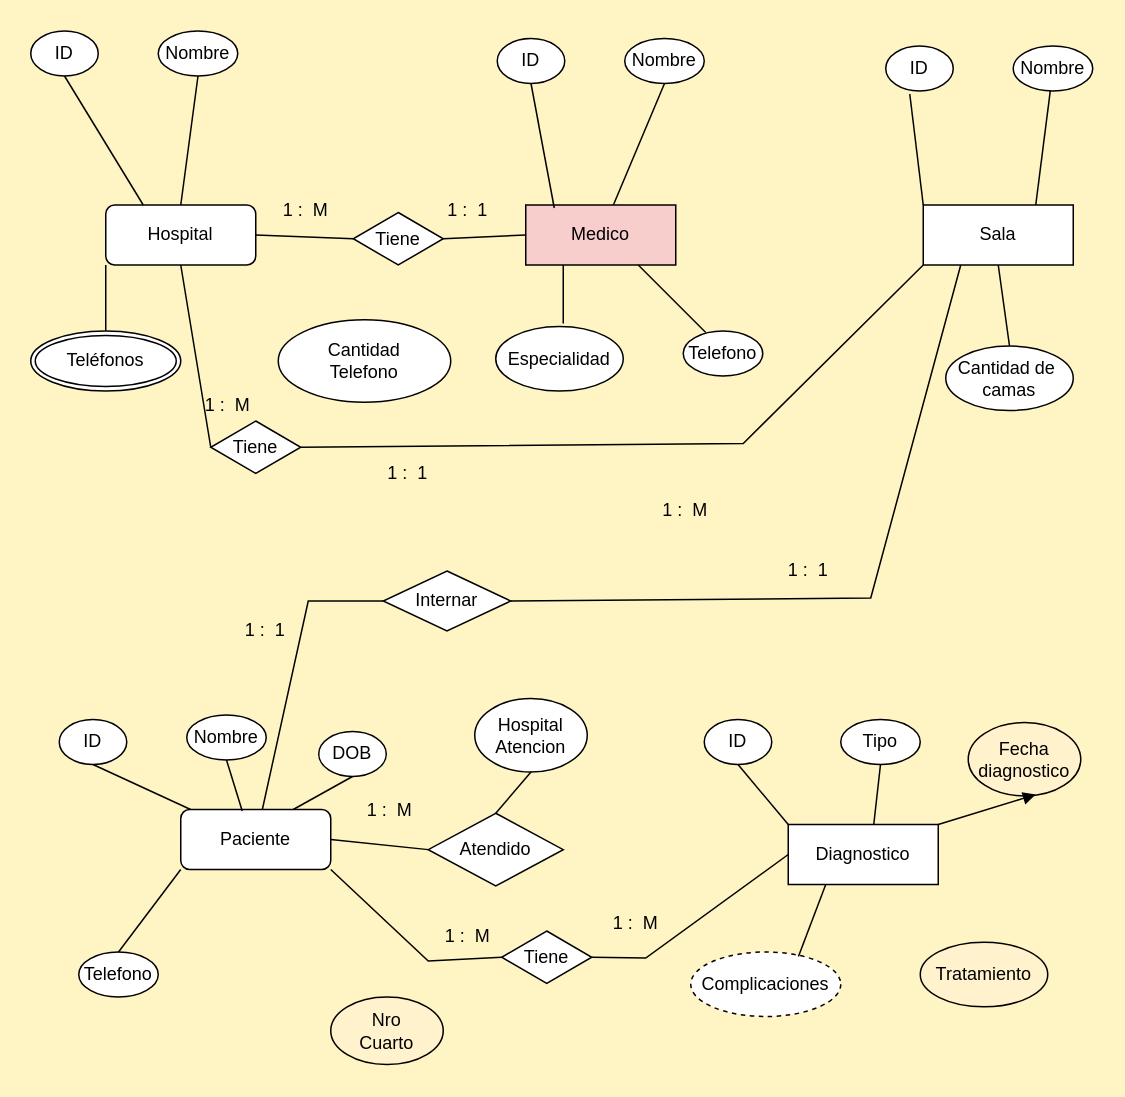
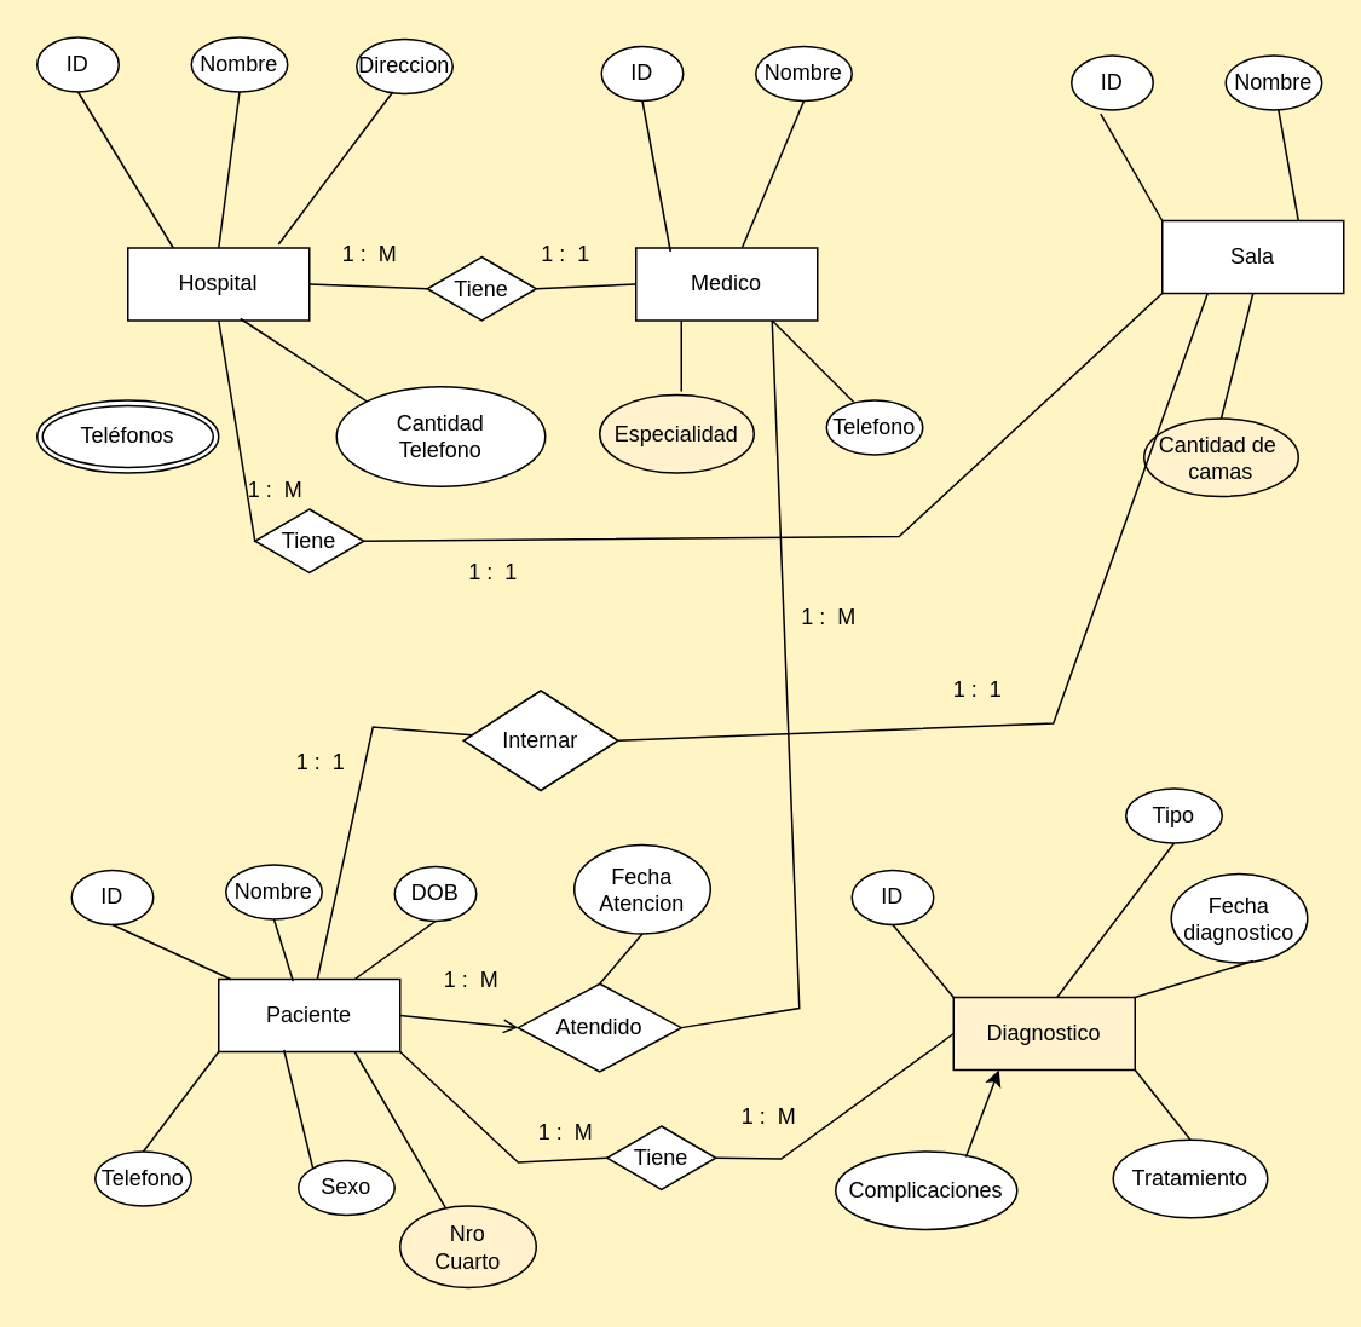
+ <mxCell id="9" value="Direccion" style="ellipse;whiteSpace=wrap;html=1;align=center;" parent="1" vertex="1"><mxGeometry x="196" y="21" width="53" height="30" as="geometry" /></mxCell>
+ <mxCell id="14" value="" style="endArrow=none;html=1;rounded=0;entryX=0.377;entryY=0.967;entryDx=0;entryDy=0;entryPerimeter=0;exitX=0.83;exitY=-0.05;exitDx=0;exitDy=0;exitPerimeter=0;" parent="1" source="2" target="9" edge="1"><mxGeometry width="50" height="50" relative="1" as="geometry"><mxPoint x="365" y="360" as="sourcePoint" /><mxPoint x="415" y="310" as="targetPoint" /></mxGeometry></mxCell>
- <mxCell id="2" value="Hospital" style="whiteSpace=wrap;html=1;align=center;rounded=1;" parent="1" vertex="1"><mxGeometry x="70" y="136" width="100" height="40" as="geometry" /></mxCell>
+ <mxCell id="2" value="Hospital" style="whiteSpace=wrap;html=1;align=center;" parent="1" vertex="1"><mxGeometry x="70" y="136" width="100" height="40" as="geometry" /></mxCell>
- <mxCell id="3" value="Medico" style="whiteSpace=wrap;html=1;align=center;fillColor=#f8cecc;" parent="1" vertex="1"><mxGeometry x="350" y="136" width="100" height="40" as="geometry" /></mxCell>
+ <mxCell id="3" value="Medico" style="whiteSpace=wrap;html=1;align=center;" parent="1" vertex="1"><mxGeometry x="350" y="136" width="100" height="40" as="geometry" /></mxCell>
- <mxCell id="4" value="Sala" style="whiteSpace=wrap;html=1;align=center;" parent="1" vertex="1"><mxGeometry x="615" y="136" width="100" height="40" as="geometry" /></mxCell>
+ <mxCell id="4" value="Sala" style="whiteSpace=wrap;html=1;align=center;" parent="1" vertex="1"><mxGeometry x="640" y="121" width="100" height="40" as="geometry" /></mxCell>
+ <mxCell id="16" value="" style="endArrow=none;html=1;rounded=0;exitX=0;exitY=0;exitDx=0;exitDy=0;entryX=0.62;entryY=0.975;entryDx=0;entryDy=0;entryPerimeter=0;" parent="1" source="11" target="2" edge="1"><mxGeometry width="50" height="50" relative="1" as="geometry"><mxPoint x="365" y="390" as="sourcePoint" /><mxPoint x="415" y="340" as="targetPoint" /></mxGeometry></mxCell>
- <mxCell id="15" value="" style="endArrow=none;html=1;rounded=0;entryX=0.5;entryY=0;entryDx=0;entryDy=0;exitX=0;exitY=1;exitDx=0;exitDy=0;" parent="1" source="2" target="10" edge="1"><mxGeometry width="50" height="50" relative="1" as="geometry"><mxPoint x="365" y="390" as="sourcePoint" /><mxPoint x="415" y="340" as="targetPoint" /></mxGeometry></mxCell>
- <mxCell id="22" value="Especialidad" style="ellipse;whiteSpace=wrap;html=1;align=center;" parent="1" vertex="1"><mxGeometry x="330" y="217" width="85" height="43" as="geometry" /></mxCell>
+ <mxCell id="22" value="Especialidad" style="ellipse;whiteSpace=wrap;html=1;align=center;fillColor=#fff2cc;" parent="1" vertex="1"><mxGeometry x="330" y="217" width="85" height="43" as="geometry" /></mxCell>
- <mxCell id="29" value="Cantidad de&amp;nbsp;&lt;br&gt;camas" style="ellipse;whiteSpace=wrap;html=1;align=center;" parent="1" vertex="1"><mxGeometry x="630" y="230" width="85" height="43" as="geometry" /></mxCell>
+ <mxCell id="29" value="Cantidad de&amp;nbsp;&lt;br&gt;camas" style="ellipse;whiteSpace=wrap;html=1;align=center;fillColor=#fff2cc;" parent="1" vertex="1"><mxGeometry x="630" y="230" width="85" height="43" as="geometry" /></mxCell>
- <mxCell id="61" value="Internar" style="shape=rhombus;perimeter=rhombusPerimeter;whiteSpace=wrap;html=1;align=center;" parent="1" vertex="1"><mxGeometry x="255" y="380" width="85" height="40" as="geometry" /></mxCell>
+ <mxCell id="61" value="Internar" style="shape=rhombus;perimeter=rhombusPerimeter;whiteSpace=wrap;html=1;align=center;" parent="1" vertex="1"><mxGeometry x="255" y="380" width="85" height="55" as="geometry" /></mxCell>
+ <mxCell id="68" value="" style="endArrow=none;html=1;rounded=0;entryX=0.75;entryY=1;entryDx=0;entryDy=0;exitX=1;exitY=0.5;exitDx=0;exitDy=0;" parent="1" source="66" target="3" edge="1"><mxGeometry width="50" height="50" relative="1" as="geometry"><mxPoint x="365" y="515" as="sourcePoint" /><mxPoint x="415" y="295" as="targetPoint" /><Array as="points"><mxPoint x="440" y="555" /></Array></mxGeometry></mxCell>
- <mxCell id="75" value="Hospital&lt;br&gt;Atencion" style="ellipse;whiteSpace=wrap;html=1;align=center;" vertex="1" parent="1"><mxGeometry x="316" y="465" width="75" height="49" as="geometry" /></mxCell>
+ <mxCell id="75" value="Fecha&lt;br&gt;Atencion" style="ellipse;whiteSpace=wrap;html=1;align=center;" vertex="1" parent="1"><mxGeometry x="316" y="465" width="75" height="49" as="geometry" /></mxCell>
- <mxCell id="38" value="Tipo" style="ellipse;whiteSpace=wrap;html=1;align=center;" parent="1" vertex="1"><mxGeometry x="560" y="479" width="53" height="30" as="geometry" /></mxCell>
+ <mxCell id="38" value="Tipo" style="ellipse;whiteSpace=wrap;html=1;align=center;" parent="1" vertex="1"><mxGeometry x="620" y="434" width="53" height="30" as="geometry" /></mxCell>
- <mxCell id="33" value="DOB" style="ellipse;whiteSpace=wrap;html=1;align=center;" parent="1" vertex="1"><mxGeometry x="212" y="487" width="45" height="30" as="geometry" /></mxCell>
+ <mxCell id="33" value="DOB" style="ellipse;whiteSpace=wrap;html=1;align=center;" parent="1" vertex="1"><mxGeometry x="217" y="477" width="45" height="30" as="geometry" /></mxCell>
- <mxCell id="77" value="Fecha&lt;br&gt;diagnostico" style="ellipse;whiteSpace=wrap;html=1;align=center;fillColor=#fff2cc;" vertex="1" parent="1"><mxGeometry x="645" y="481" width="75" height="49" as="geometry" /></mxCell>
+ <mxCell id="77" value="Fecha&lt;br&gt;diagnostico" style="ellipse;whiteSpace=wrap;html=1;align=center;" vertex="1" parent="1"><mxGeometry x="645" y="481" width="75" height="49" as="geometry" /></mxCell>
- <mxCell id="78" value="" style="endArrow=block;html=1;rounded=0;entryX=0.6;entryY=0.98;entryDx=0;entryDy=0;entryPerimeter=0;exitX=1;exitY=0;exitDx=0;exitDy=0;" edge="1" parent="1" source="6" target="77"><mxGeometry width="50" height="50" relative="1" as="geometry"><mxPoint x="365" y="440" as="sourcePoint" /><mxPoint x="415" y="390" as="targetPoint" /></mxGeometry></mxCell>
+ <mxCell id="78" value="" style="endArrow=none;html=1;rounded=0;entryX=0.6;entryY=0.98;entryDx=0;entryDy=0;entryPerimeter=0;exitX=1;exitY=0;exitDx=0;exitDy=0;" edge="1" parent="1" source="6" target="77"><mxGeometry width="50" height="50" relative="1" as="geometry"><mxPoint x="365" y="440" as="sourcePoint" /><mxPoint x="415" y="390" as="targetPoint" /></mxGeometry></mxCell>
- <mxCell id="5" value="Paciente" style="whiteSpace=wrap;html=1;align=center;rounded=1;" parent="1" vertex="1"><mxGeometry x="120" y="539" width="100" height="40" as="geometry" /></mxCell>
+ <mxCell id="5" value="Paciente" style="whiteSpace=wrap;html=1;align=center;" parent="1" vertex="1"><mxGeometry x="120" y="539" width="100" height="40" as="geometry" /></mxCell>
- <mxCell id="67" value="" style="endArrow=none;html=1;rounded=0;exitX=1;exitY=0.5;exitDx=0;exitDy=0;entryX=0;entryY=0.5;entryDx=0;entryDy=0;" parent="1" source="5" target="66" edge="1"><mxGeometry width="50" height="50" relative="1" as="geometry"><mxPoint x="365" y="345" as="sourcePoint" /><mxPoint x="415" y="295" as="targetPoint" /></mxGeometry></mxCell>
+ <mxCell id="67" value="" style="endArrow=open;html=1;rounded=0;exitX=1;exitY=0.5;exitDx=0;exitDy=0;entryX=0;entryY=0.5;entryDx=0;entryDy=0;" parent="1" source="5" target="66" edge="1"><mxGeometry width="50" height="50" relative="1" as="geometry"><mxPoint x="365" y="345" as="sourcePoint" /><mxPoint x="415" y="295" as="targetPoint" /></mxGeometry></mxCell>
- <mxCell id="6" value="Diagnostico" style="whiteSpace=wrap;html=1;align=center;" parent="1" vertex="1"><mxGeometry x="525" y="549" width="100" height="40" as="geometry" /></mxCell>
+ <mxCell id="6" value="Diagnostico" style="whiteSpace=wrap;html=1;align=center;fillColor=#fff2cc;" parent="1" vertex="1"><mxGeometry x="525" y="549" width="100" height="40" as="geometry" /></mxCell>
- <mxCell id="49" value="" style="endArrow=none;html=1;rounded=0;entryX=0.25;entryY=1;entryDx=0;entryDy=0;exitX=0.718;exitY=0.07;exitDx=0;exitDy=0;exitPerimeter=0;" parent="1" source="39" target="6" edge="1"><mxGeometry width="50" height="50" relative="1" as="geometry"><mxPoint x="365" y="504" as="sourcePoint" /><mxPoint x="415" y="454" as="targetPoint" /></mxGeometry></mxCell>
+ <mxCell id="49" value="" style="endArrow=classic;html=1;rounded=0;entryX=0.25;entryY=1;entryDx=0;entryDy=0;exitX=0.718;exitY=0.07;exitDx=0;exitDy=0;exitPerimeter=0;" parent="1" source="39" target="6" edge="1"><mxGeometry width="50" height="50" relative="1" as="geometry"><mxPoint x="365" y="504" as="sourcePoint" /><mxPoint x="415" y="454" as="targetPoint" /></mxGeometry></mxCell>
+ <mxCell id="50" value="" style="endArrow=none;html=1;rounded=0;entryX=1;entryY=1;entryDx=0;entryDy=0;exitX=0.5;exitY=0;exitDx=0;exitDy=0;" parent="1" source="40" target="6" edge="1"><mxGeometry width="50" height="50" relative="1" as="geometry"><mxPoint x="365" y="504" as="sourcePoint" /><mxPoint x="415" y="454" as="targetPoint" /></mxGeometry></mxCell>
+ <mxCell id="45" value="" style="endArrow=none;html=1;rounded=0;entryX=0.36;entryY=0.975;entryDx=0;entryDy=0;entryPerimeter=0;exitX=0;exitY=0;exitDx=0;exitDy=0;" parent="1" source="35" target="5" edge="1"><mxGeometry width="50" height="50" relative="1" as="geometry"><mxPoint x="365" y="504" as="sourcePoint" /><mxPoint x="415" y="454" as="targetPoint" /></mxGeometry></mxCell>
+ <mxCell id="46" value="" style="endArrow=none;html=1;rounded=0;entryX=0.75;entryY=1;entryDx=0;entryDy=0;" parent="1" source="36" target="5" edge="1"><mxGeometry width="50" height="50" relative="1" as="geometry"><mxPoint x="365" y="504" as="sourcePoint" /><mxPoint x="415" y="454" as="targetPoint" /></mxGeometry></mxCell>
- <mxCell id="40" value="Tratamiento" style="ellipse;whiteSpace=wrap;html=1;align=center;fillColor=#fff2cc;" parent="1" vertex="1"><mxGeometry x="613" y="627.5" width="85" height="43" as="geometry" /></mxCell>
+ <mxCell id="40" value="Tratamiento" style="ellipse;whiteSpace=wrap;html=1;align=center;" parent="1" vertex="1"><mxGeometry x="613" y="627.5" width="85" height="43" as="geometry" /></mxCell>
+ <mxCell id="35" value="Sexo" style="ellipse;whiteSpace=wrap;html=1;align=center;" parent="1" vertex="1"><mxGeometry x="164" y="639" width="53" height="30" as="geometry" /></mxCell>
- <mxCell id="39" value="Complicaciones" style="ellipse;whiteSpace=wrap;html=1;align=center;dashed=1;" parent="1" vertex="1"><mxGeometry x="460" y="634" width="100" height="43" as="geometry" /></mxCell>
+ <mxCell id="39" value="Complicaciones" style="ellipse;whiteSpace=wrap;html=1;align=center;" parent="1" vertex="1"><mxGeometry x="460" y="634" width="100" height="43" as="geometry" /></mxCell>
